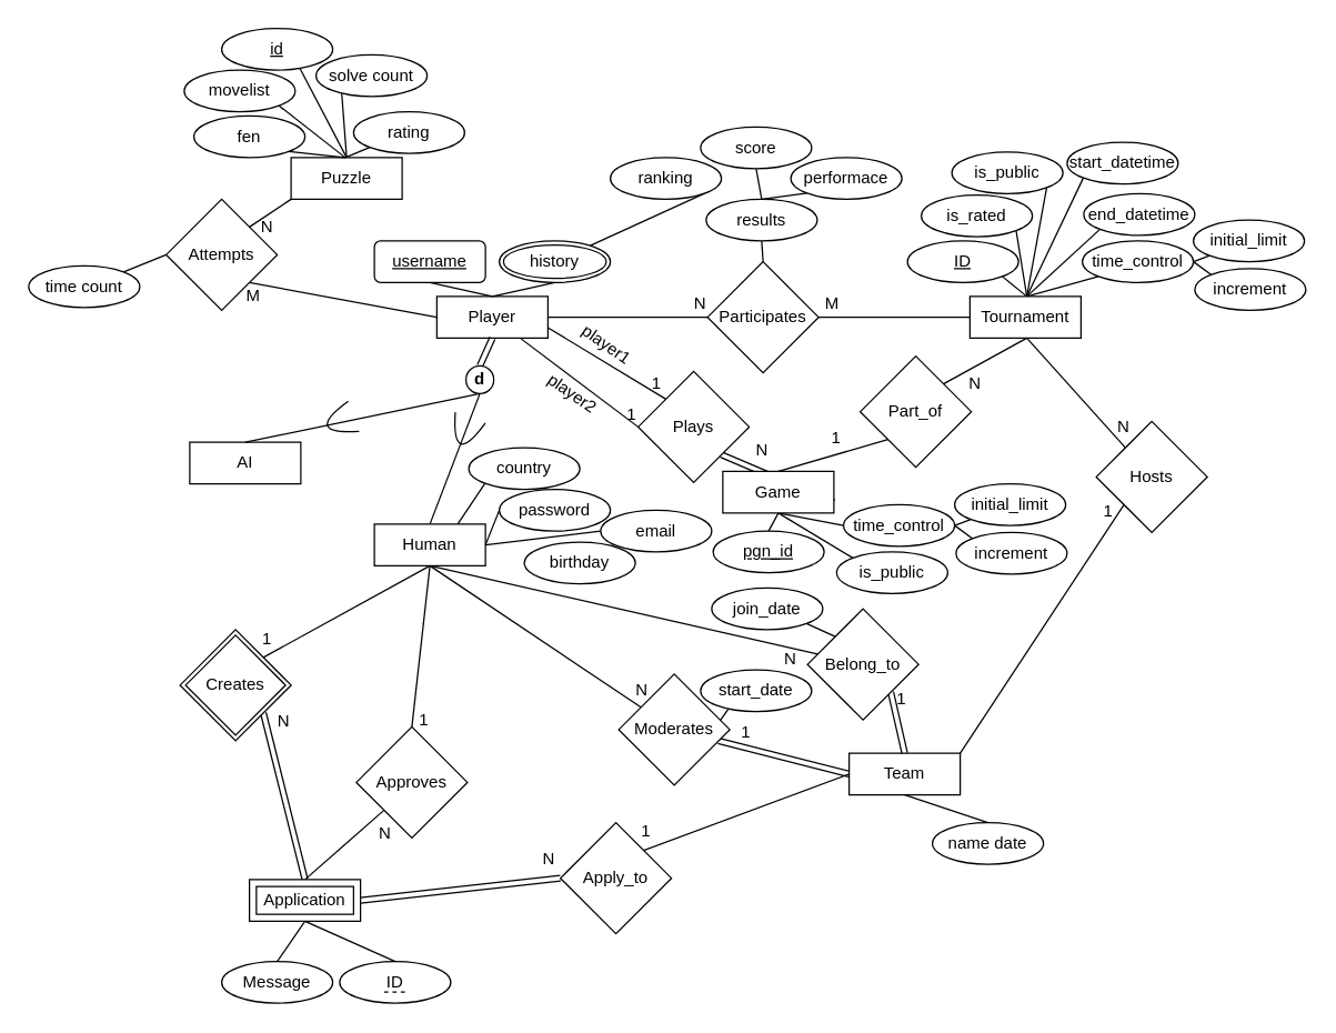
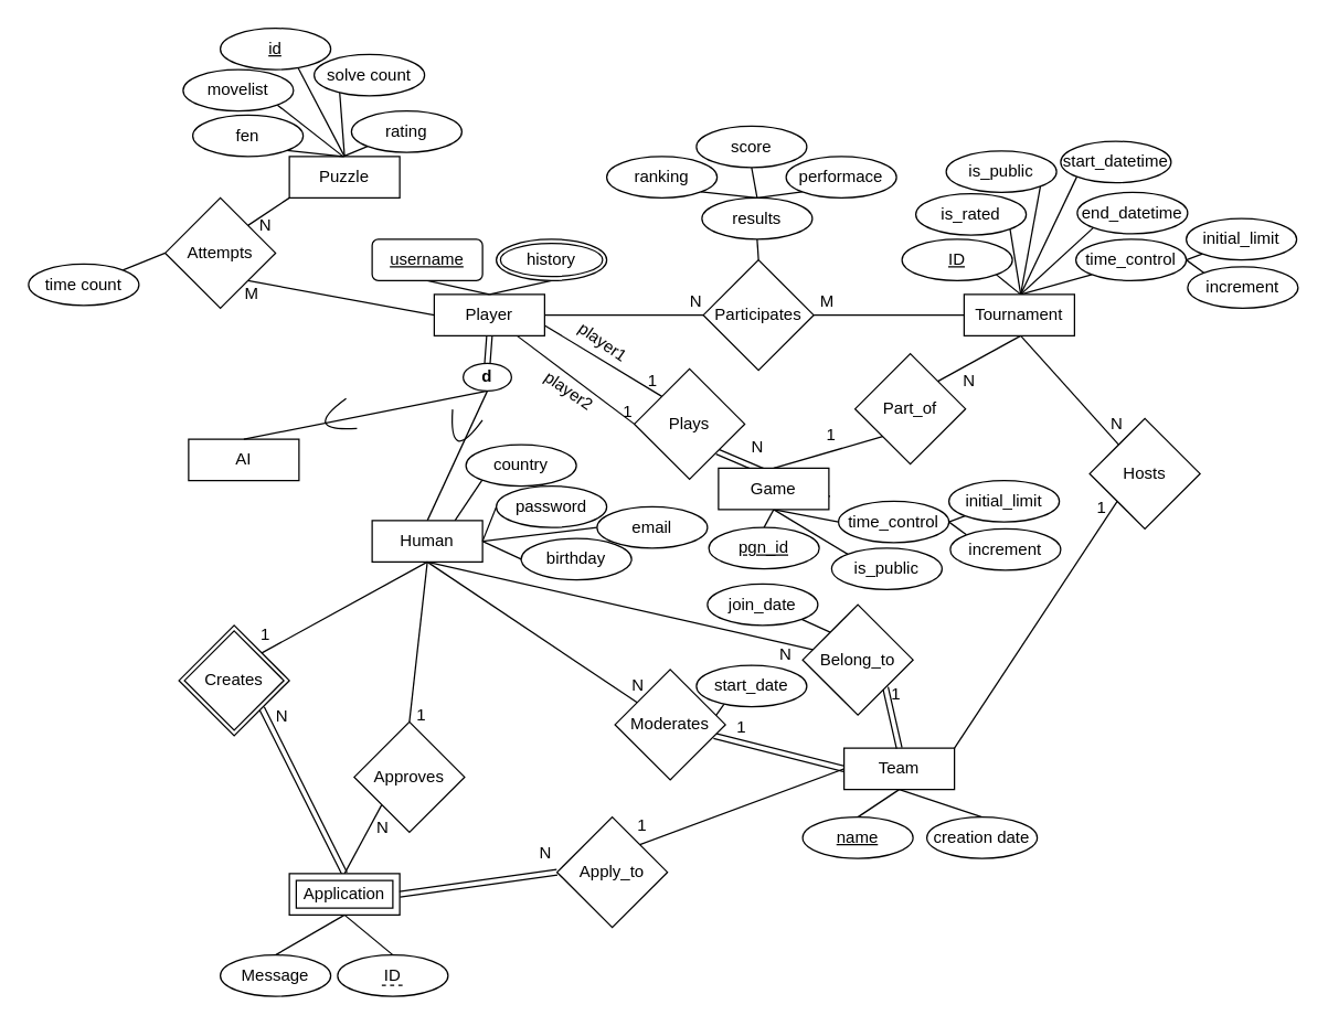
- <mxCell id="57" style="edgeStyle=none;html=1;exitX=1;exitY=1;exitDx=0;exitDy=0;endArrow=none;endFill=0;" parent="1" source="58" target="11" edge="1"><mxGeometry relative="1" as="geometry" /></mxCell>
+ <mxCell id="57" style="edgeStyle=none;html=1;exitX=1;exitY=1;exitDx=0;exitDy=0;entryX=0.5;entryY=0;entryDx=0;entryDy=0;endArrow=none;endFill=0;" parent="1" source="58" target="56" edge="1"><mxGeometry relative="1" as="geometry" /></mxCell>
- <mxCell id="21" value="d" style="ellipse;whiteSpace=wrap;html=1;aspect=fixed;fontStyle=1" parent="1" vertex="1"><mxGeometry x="335" y="263" width="20" height="20" as="geometry" /></mxCell>
+ <mxCell id="21" value="d" style="ellipse;whiteSpace=wrap;html=1;aspect=fixed;fontStyle=1" parent="1" vertex="1"><mxGeometry x="335" y="263" width="35" height="20" as="geometry" /></mxCell>
+ <mxCell id="22" style="edgeStyle=none;html=1;exitX=0;exitY=0.5;exitDx=0;exitDy=0;entryX=1;entryY=0.5;entryDx=0;entryDy=0;endArrow=none;endFill=0;" parent="1" source="23" target="18" edge="1"><mxGeometry relative="1" as="geometry" /></mxCell>
+ <mxCell id="41" style="edgeStyle=none;html=1;exitX=0.5;exitY=1;exitDx=0;exitDy=0;entryX=0.5;entryY=0;entryDx=0;entryDy=0;endArrow=none;endFill=0;" parent="1" source="43" target="49" edge="1"><mxGeometry relative="1" as="geometry" /></mxCell>
+ <mxCell id="49" value="&lt;u&gt;name&lt;/u&gt;" style="ellipse;whiteSpace=wrap;html=1;" parent="1" vertex="1"><mxGeometry x="581" y="592" width="80" height="30" as="geometry" /></mxCell>
- <mxCell id="51" value="name date" style="ellipse;whiteSpace=wrap;html=1;" parent="1" vertex="1"><mxGeometry x="671" y="592" width="80" height="30" as="geometry" /></mxCell>
+ <mxCell id="51" value="creation date" style="ellipse;whiteSpace=wrap;html=1;" parent="1" vertex="1"><mxGeometry x="671" y="592" width="80" height="30" as="geometry" /></mxCell>
- <mxCell id="94" value="Application" style="shape=ext;margin=3;double=1;whiteSpace=wrap;html=1;align=center;" parent="1" vertex="1"><mxGeometry x="179" y="633" width="80" height="30" as="geometry" /></mxCell>
+ <mxCell id="94" value="Application" style="shape=ext;margin=3;double=1;whiteSpace=wrap;html=1;align=center;" parent="1" vertex="1"><mxGeometry x="209" y="633" width="80" height="30" as="geometry" /></mxCell>
